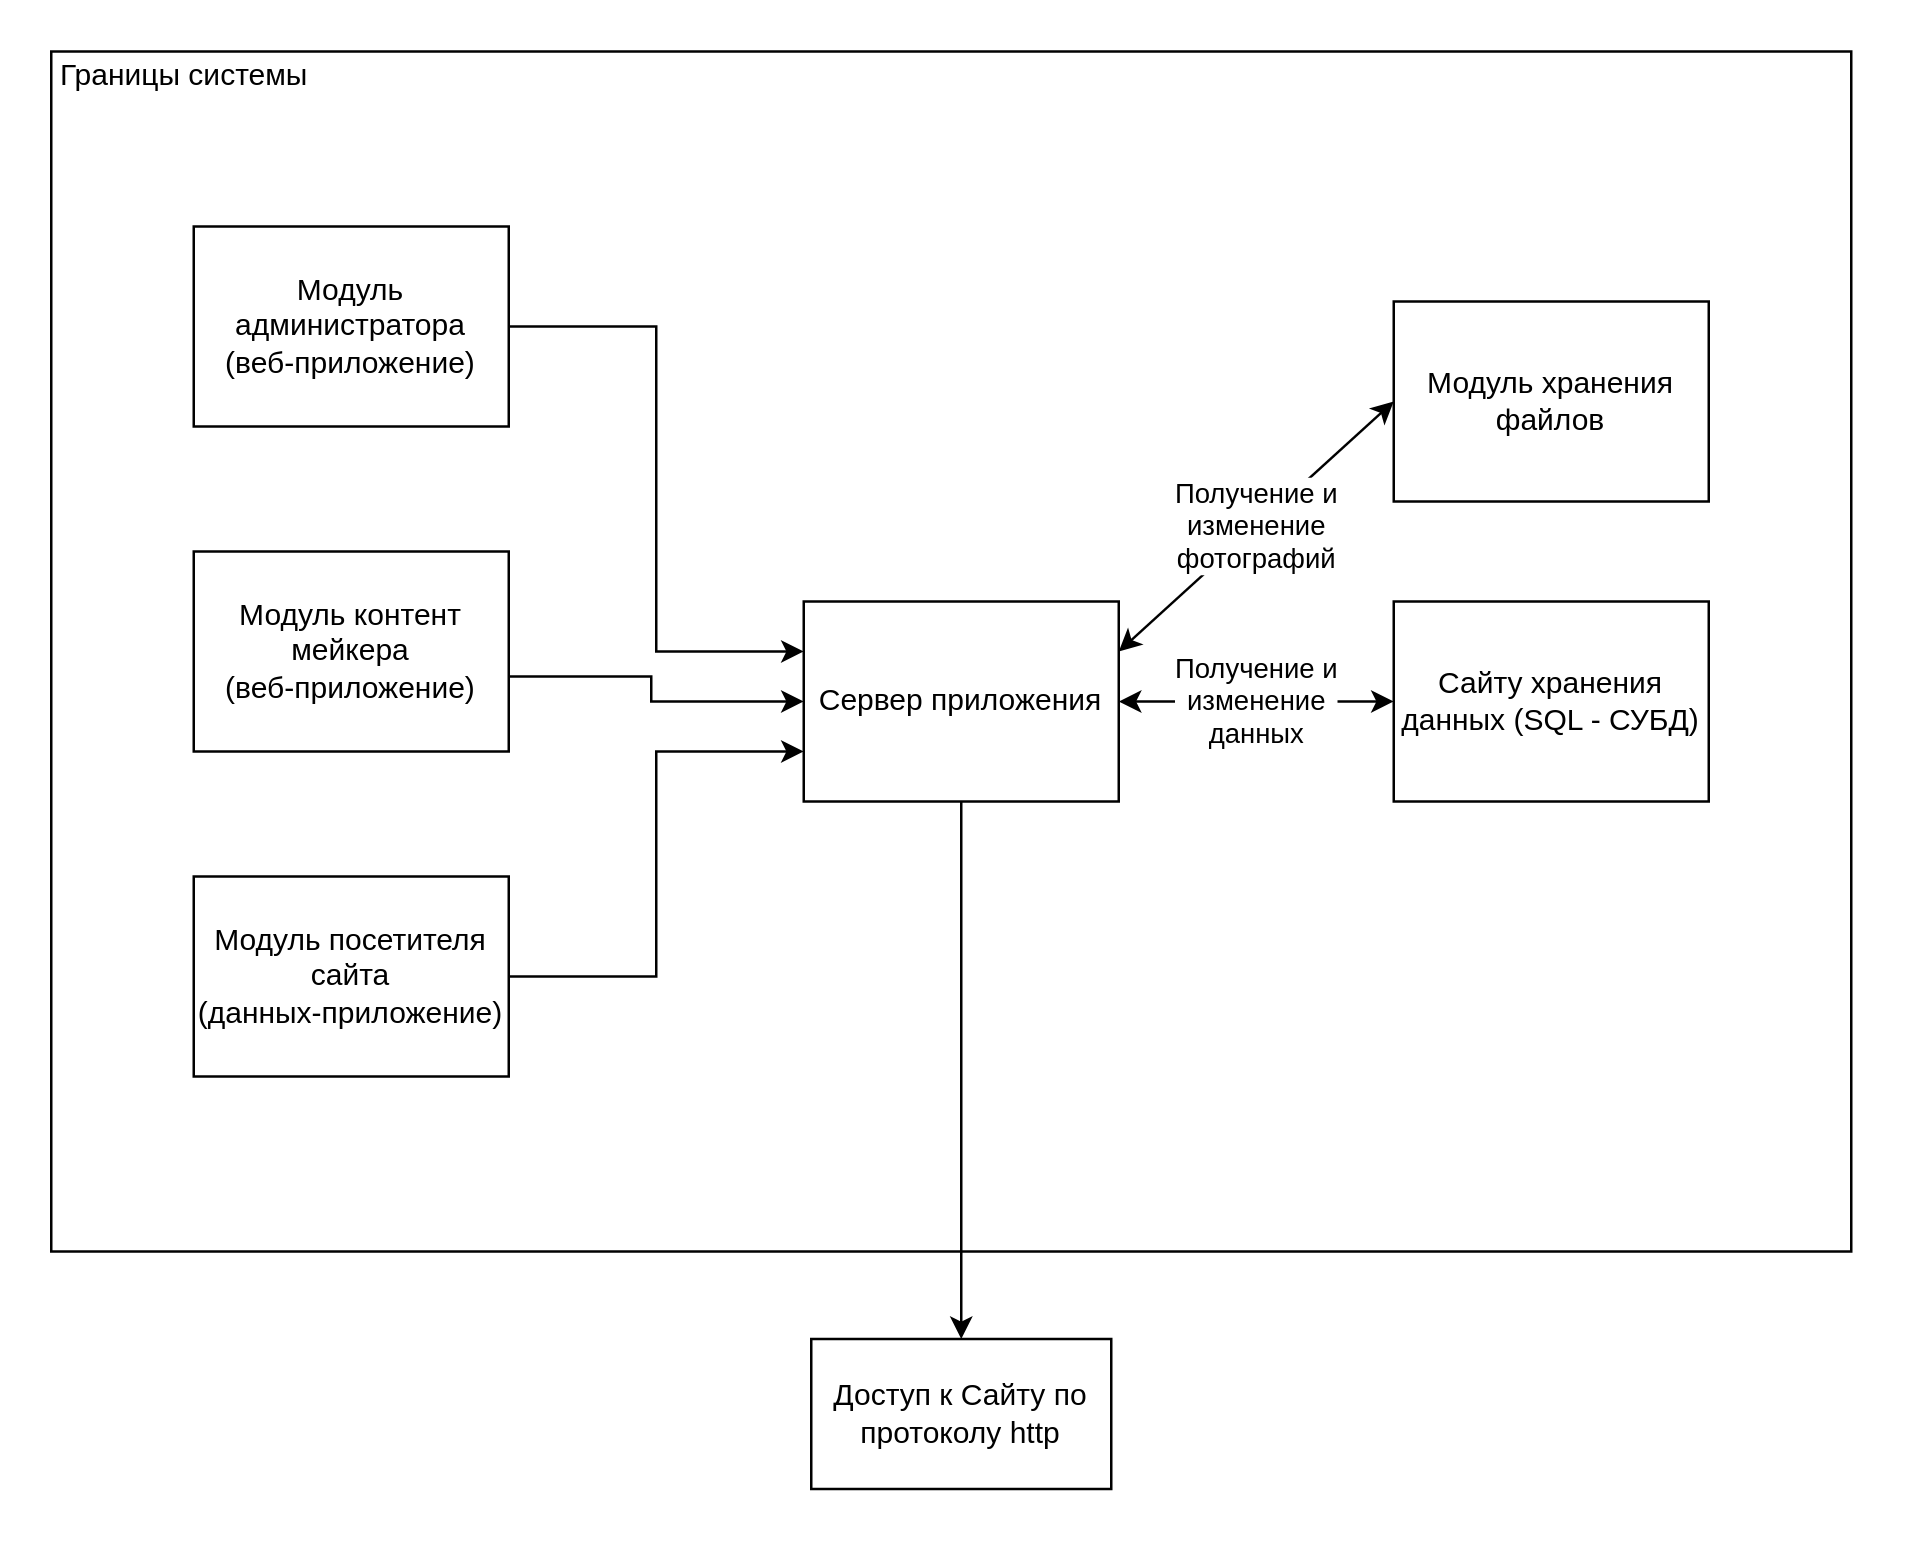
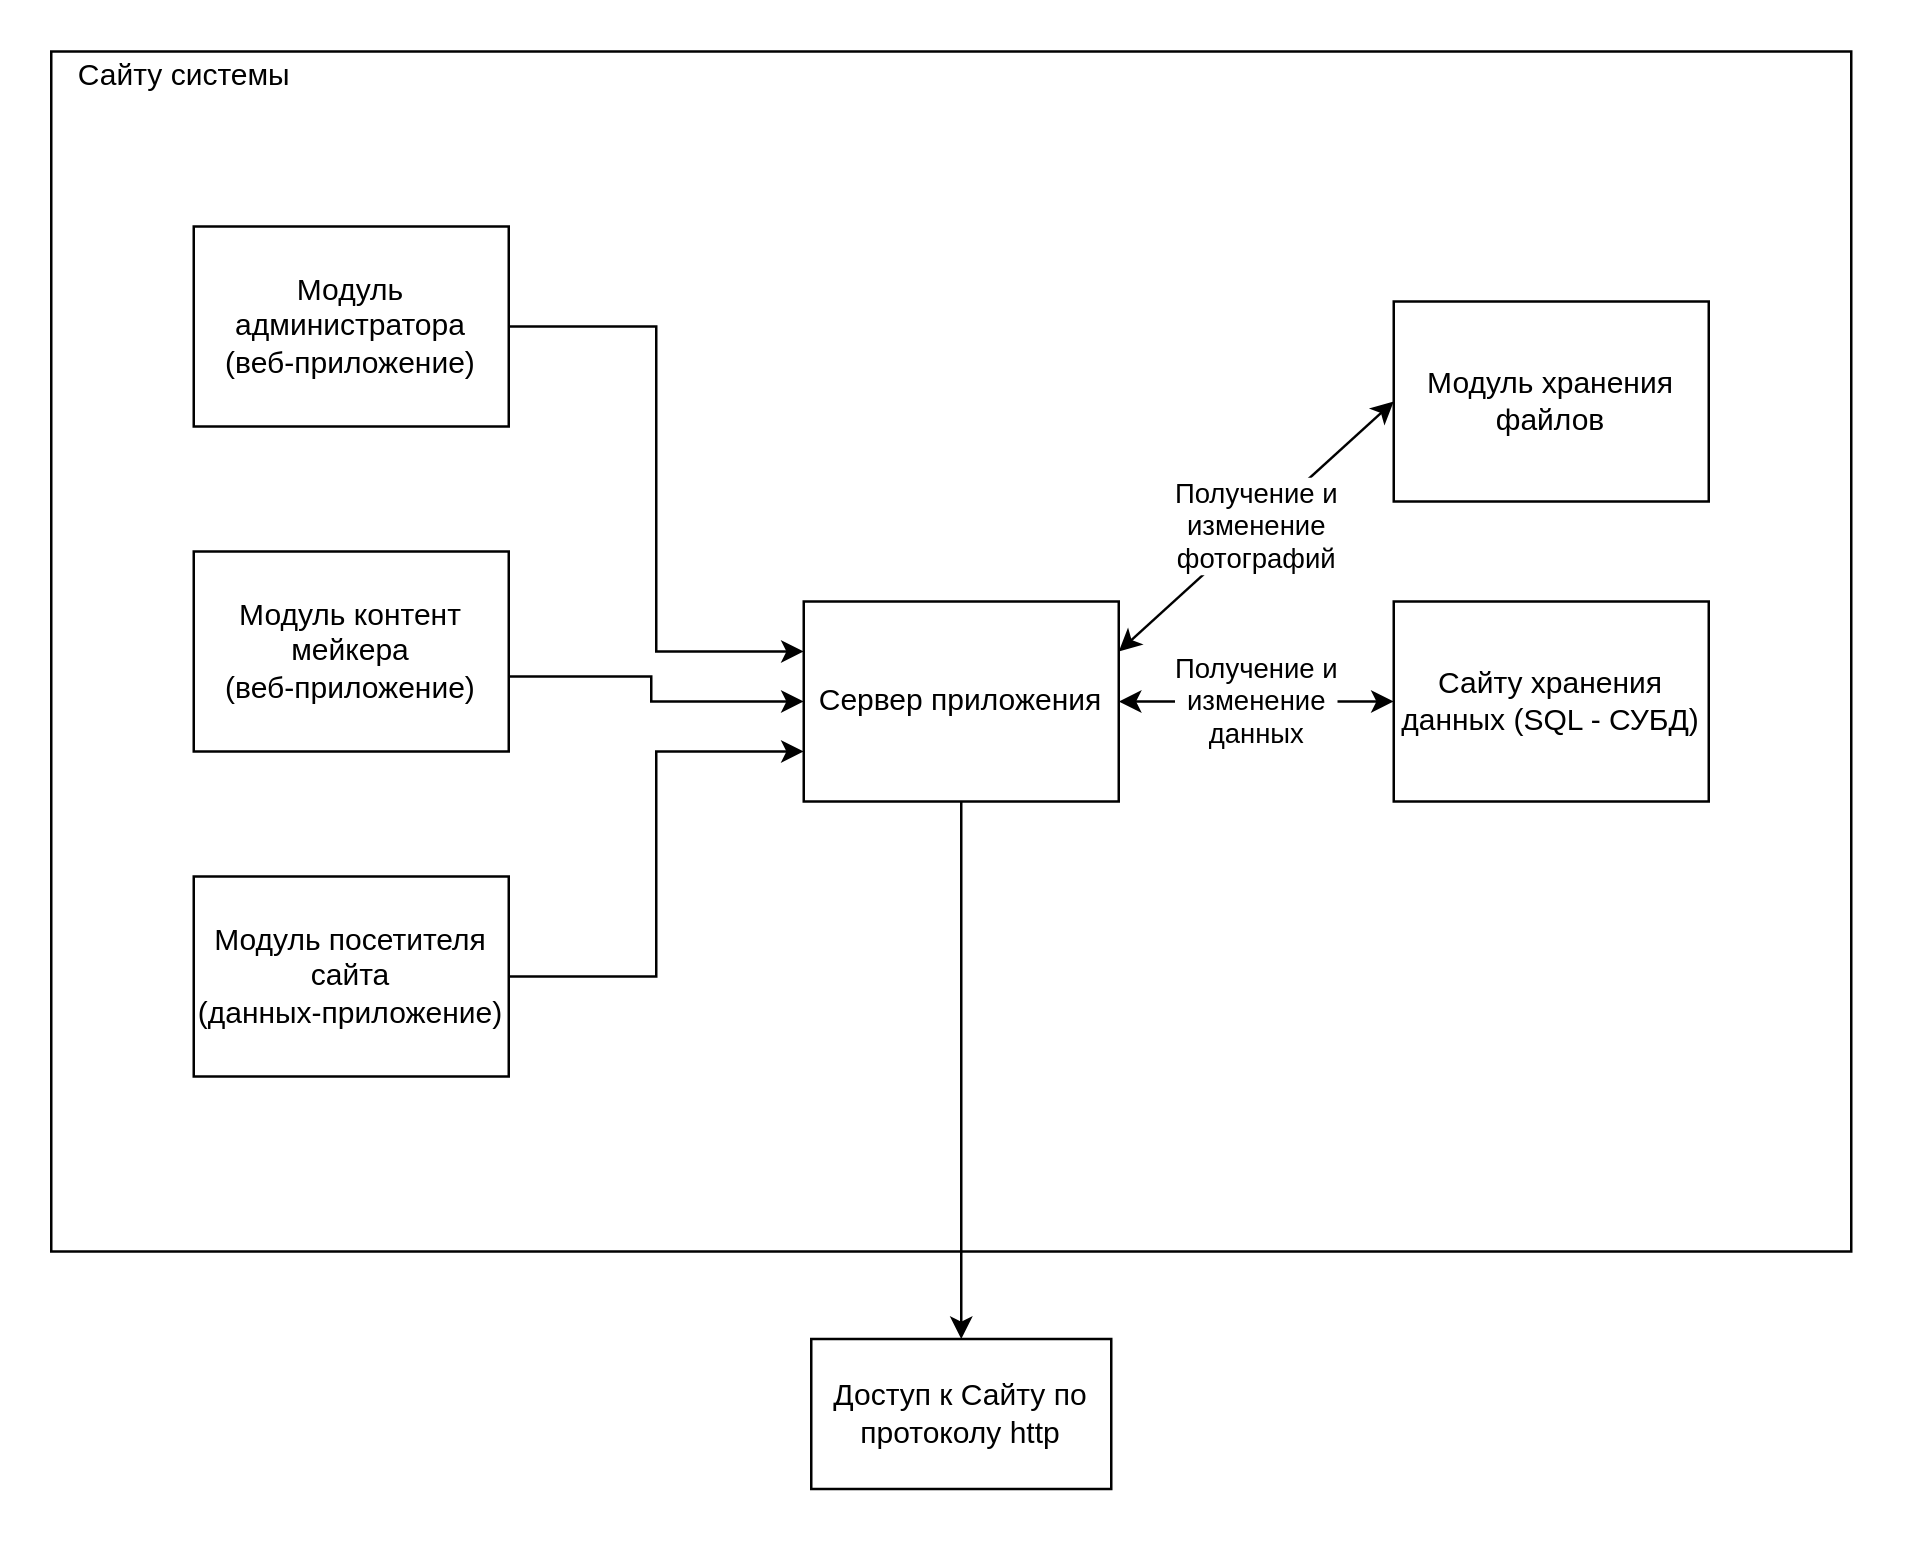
- <mxCell id="3" value="Границы системы" style="text;html=1;strokeColor=none;fillColor=none;align=center;verticalAlign=middle;whiteSpace=wrap;rounded=0;" vertex="1" parent="1"><mxGeometry x="20" y="20" width="107" height="20" as="geometry" /></mxCell>
+ <mxCell id="3" value="Сайту системы" style="text;html=1;strokeColor=none;fillColor=none;align=center;verticalAlign=middle;whiteSpace=wrap;rounded=0;" vertex="1" parent="1"><mxGeometry x="20" y="20" width="107" height="20" as="geometry" /></mxCell>
